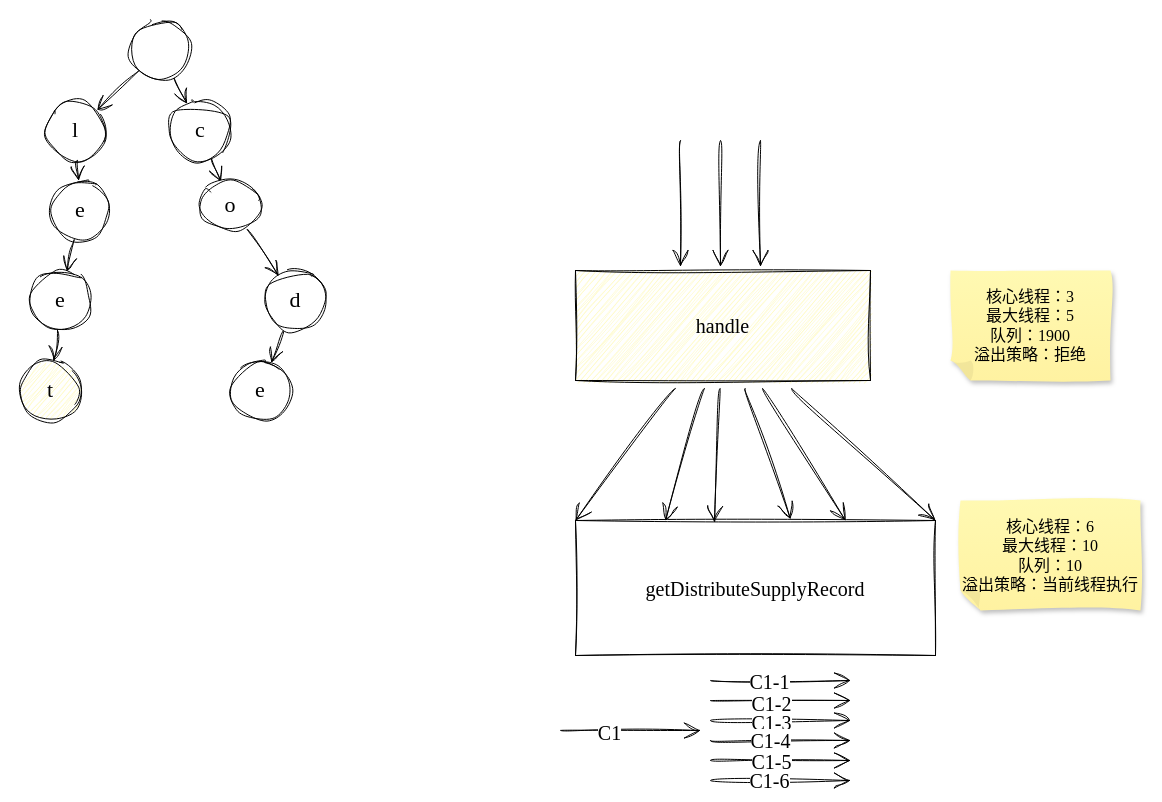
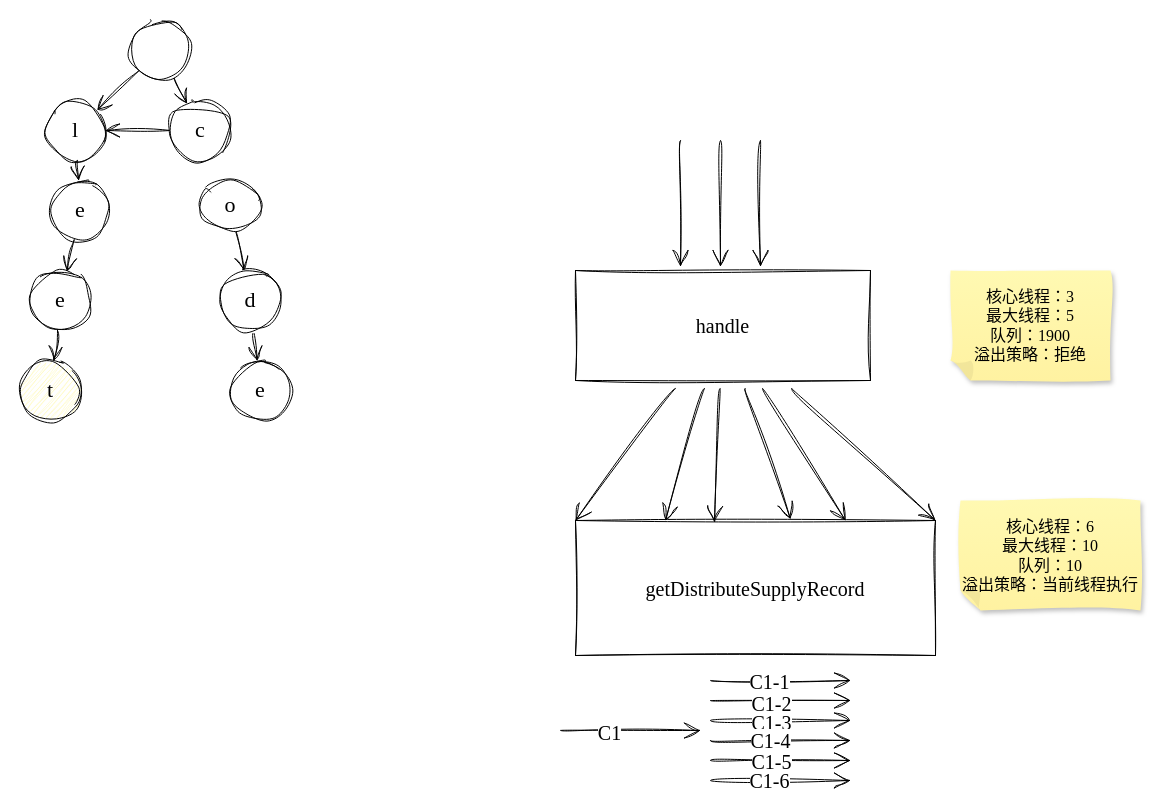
- <mxCell id="12" value="" style="edgeStyle=none;rounded=0;sketch=1;hachureGap=4;jiggle=2;curveFitting=1;orthogonalLoop=1;jettySize=auto;html=1;strokeWidth=1;fontFamily=Architects Daughter;fontSource=https%3A%2F%2Ffonts.googleapis.com%2Fcss%3Ffamily%3DArchitects%2BDaughter;fontSize=22;endArrow=open;endFill=0;endSize=12;" parent="1" source="13" target="15" edge="1"><mxGeometry relative="1" as="geometry" /></mxCell>
+ <mxCell id="12" value="" style="edgeStyle=none;rounded=0;sketch=1;hachureGap=4;jiggle=2;curveFitting=1;orthogonalLoop=1;jettySize=auto;html=1;strokeWidth=1;fontFamily=Architects Daughter;fontSource=https%3A%2F%2Ffonts.googleapis.com%2Fcss%3Ffamily%3DArchitects%2BDaughter;fontSize=22;endArrow=open;endFill=0;endSize=12;" parent="1" source="13" target="6" edge="1"><mxGeometry relative="1" as="geometry" /></mxCell>
- <mxCell id="17" value="d" style="ellipse;whiteSpace=wrap;html=1;sketch=1;curveFitting=1;jiggle=2;fontSize=22;hachureGap=4;fontFamily=Architects Daughter;fontSource=https%3A%2F%2Ffonts.googleapis.com%2Fcss%3Ffamily%3DArchitects%2BDaughter;" parent="1" vertex="1"><mxGeometry x="265" y="270" width="60" height="60" as="geometry" /></mxCell>
+ <mxCell id="17" value="d" style="ellipse;whiteSpace=wrap;html=1;sketch=1;curveFitting=1;jiggle=2;fontSize=22;hachureGap=4;fontFamily=Architects Daughter;fontSource=https%3A%2F%2Ffonts.googleapis.com%2Fcss%3Ffamily%3DArchitects%2BDaughter;" parent="1" vertex="1"><mxGeometry x="220" y="270" width="60" height="60" as="geometry" /></mxCell>
- <mxCell id="19" value="handle" style="rounded=0;whiteSpace=wrap;html=1;sketch=1;hachureGap=4;jiggle=2;curveFitting=1;fontFamily=Architects Daughter;fontSource=https%3A%2F%2Ffonts.googleapis.com%2Fcss%3Ffamily%3DArchitects%2BDaughter;fontSize=20;fillColor=#fff9b2;" vertex="1" parent="1"><mxGeometry x="575" y="270" width="295" height="110" as="geometry" /></mxCell>
+ <mxCell id="19" value="handle" style="rounded=0;whiteSpace=wrap;html=1;sketch=1;hachureGap=4;jiggle=2;curveFitting=1;fontFamily=Architects Daughter;fontSource=https%3A%2F%2Ffonts.googleapis.com%2Fcss%3Ffamily%3DArchitects%2BDaughter;fontSize=20;" vertex="1" parent="1"><mxGeometry x="575" y="270" width="295" height="110" as="geometry" /></mxCell>
